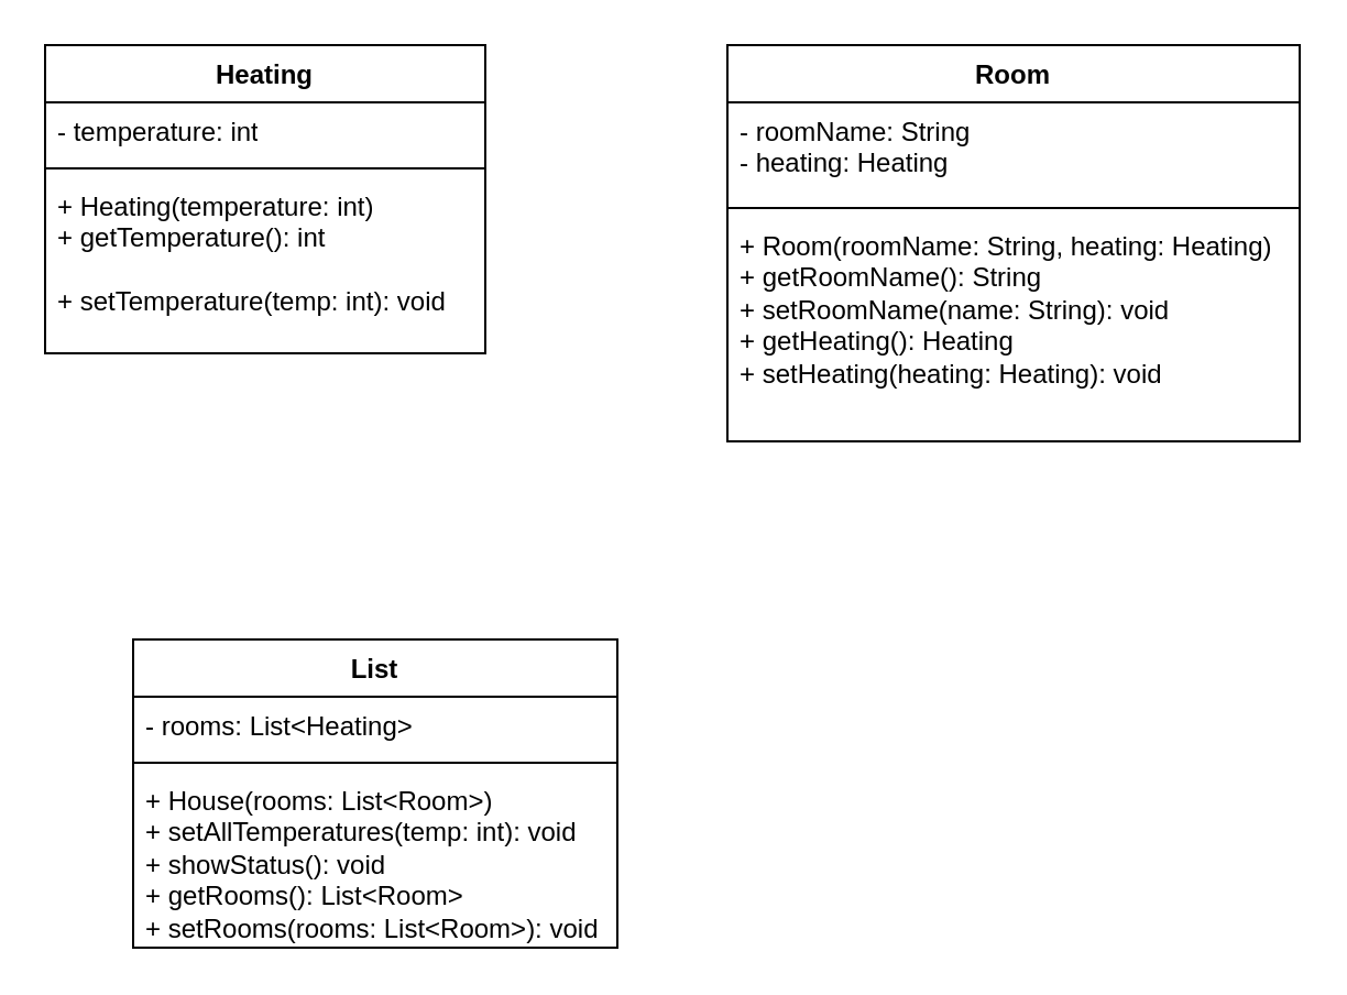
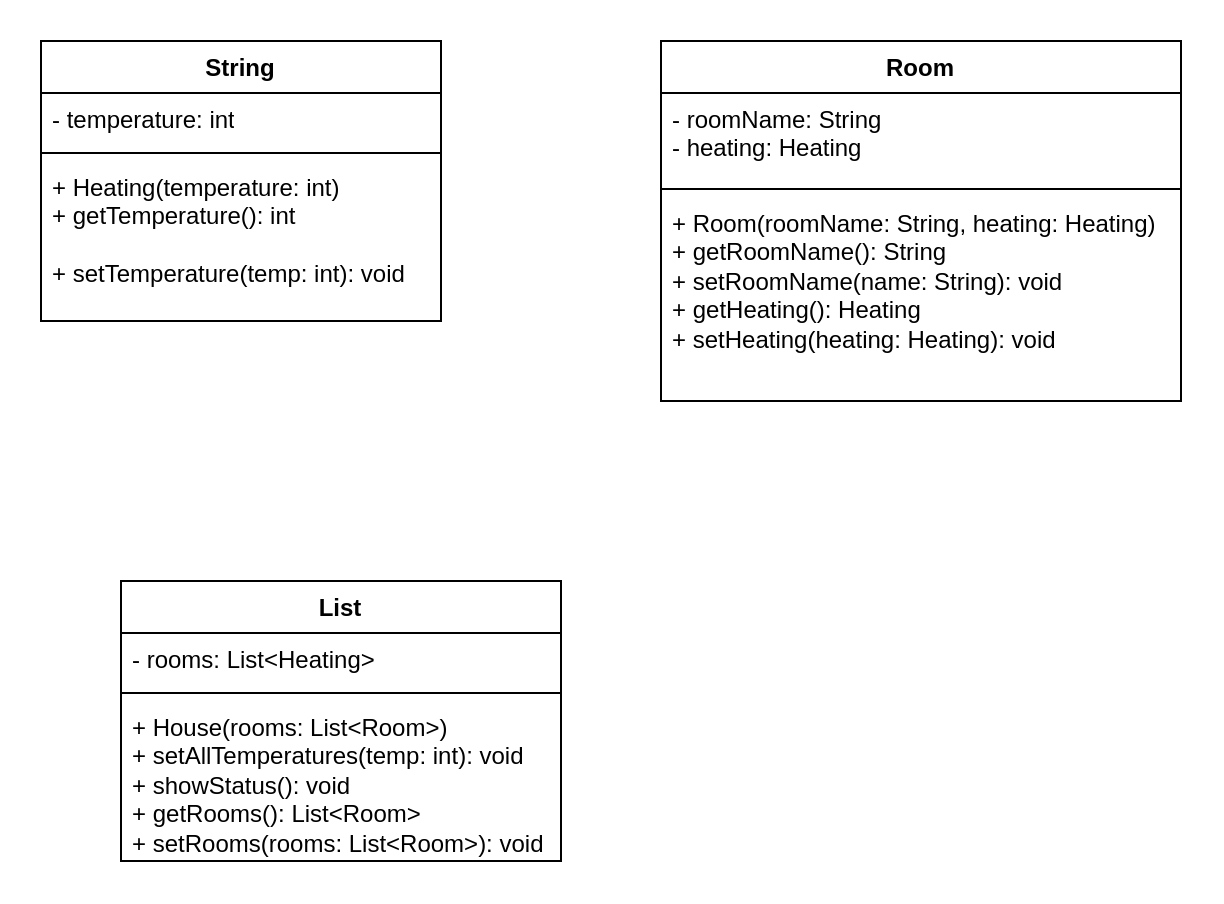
- <mxCell id="2" value="Heating" style="swimlane;fontStyle=1;align=center;verticalAlign=top;childLayout=stackLayout;horizontal=1;startSize=26;horizontalStack=0;resizeParent=1;resizeParentMax=0;resizeLast=0;collapsible=1;marginBottom=0;whiteSpace=wrap;html=1;" vertex="1" parent="1"><mxGeometry x="20" y="20" width="200" height="140" as="geometry" /></mxCell>
+ <mxCell id="2" value="String" style="swimlane;fontStyle=1;align=center;verticalAlign=top;childLayout=stackLayout;horizontal=1;startSize=26;horizontalStack=0;resizeParent=1;resizeParentMax=0;resizeLast=0;collapsible=1;marginBottom=0;whiteSpace=wrap;html=1;" vertex="1" parent="1"><mxGeometry x="20" y="20" width="200" height="140" as="geometry" /></mxCell>
